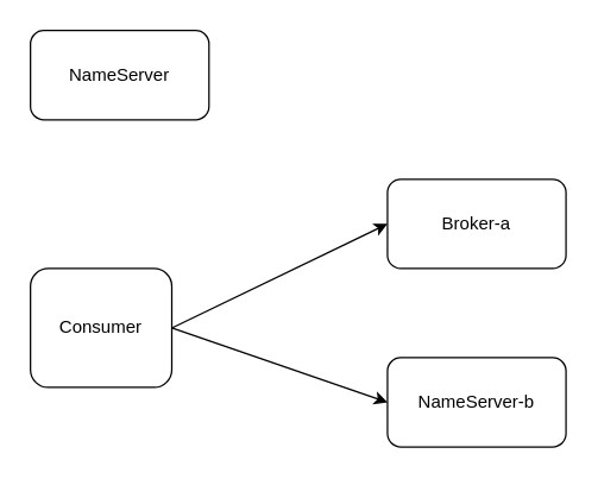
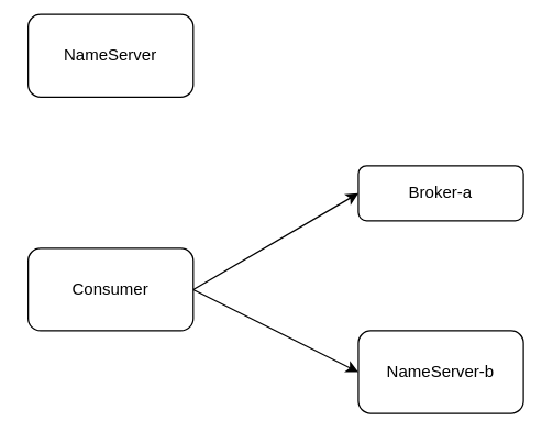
- <mxCell id="2" value="NameServer" style="rounded=1;whiteSpace=wrap;html=1;" vertex="1" parent="1"><mxGeometry x="20" y="20" width="120" height="60" as="geometry" /></mxCell>
+ <mxCell id="2" value="NameServer" style="rounded=1;whiteSpace=wrap;html=1;" vertex="1" parent="1"><mxGeometry x="20" y="10" width="120" height="60" as="geometry" /></mxCell>
- <mxCell id="6" value="Broker-a" style="rounded=1;whiteSpace=wrap;html=1;" vertex="1" parent="1"><mxGeometry x="260" y="120" width="120" height="60" as="geometry" /></mxCell>
+ <mxCell id="6" value="Broker-a" style="rounded=1;whiteSpace=wrap;html=1;" vertex="1" parent="1"><mxGeometry x="260" y="120" width="120" height="40" as="geometry" /></mxCell>
- <mxCell id="5" value="Consumer" style="rounded=1;whiteSpace=wrap;html=1;" vertex="1" parent="1"><mxGeometry x="20" y="180" width="95" height="80" as="geometry" /></mxCell>
+ <mxCell id="5" value="Consumer" style="rounded=1;whiteSpace=wrap;html=1;" vertex="1" parent="1"><mxGeometry x="20" y="180" width="120" height="60" as="geometry" /></mxCell>
